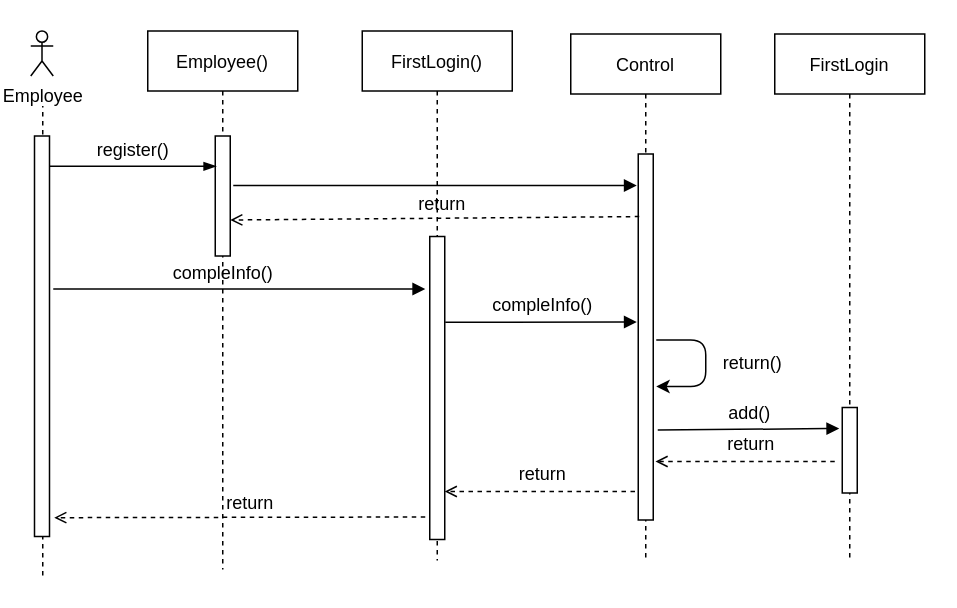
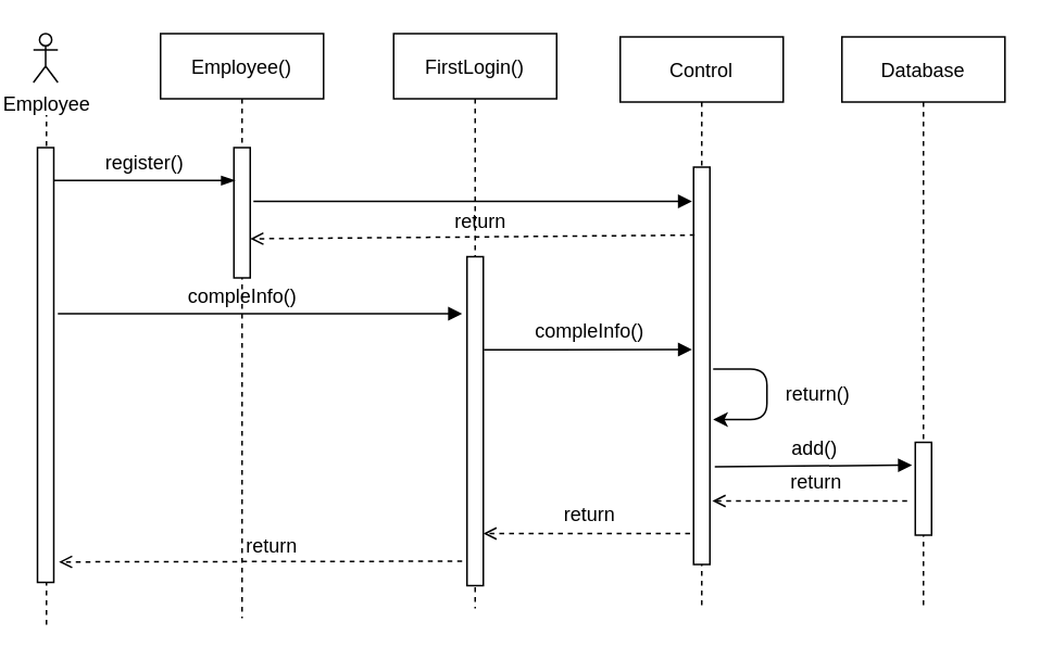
- <mxCell id="17" value="FirstLogin" style="shape=umlLifeline;perimeter=lifelinePerimeter;container=1;collapsible=0;recursiveResize=0;rounded=0;shadow=0;strokeWidth=1;" vertex="1" parent="1"><mxGeometry x="516" y="22" width="100" height="351" as="geometry" /></mxCell>
+ <mxCell id="17" value="Database" style="shape=umlLifeline;perimeter=lifelinePerimeter;container=1;collapsible=0;recursiveResize=0;rounded=0;shadow=0;strokeWidth=1;" vertex="1" parent="1"><mxGeometry x="516" y="22" width="100" height="351" as="geometry" /></mxCell>
